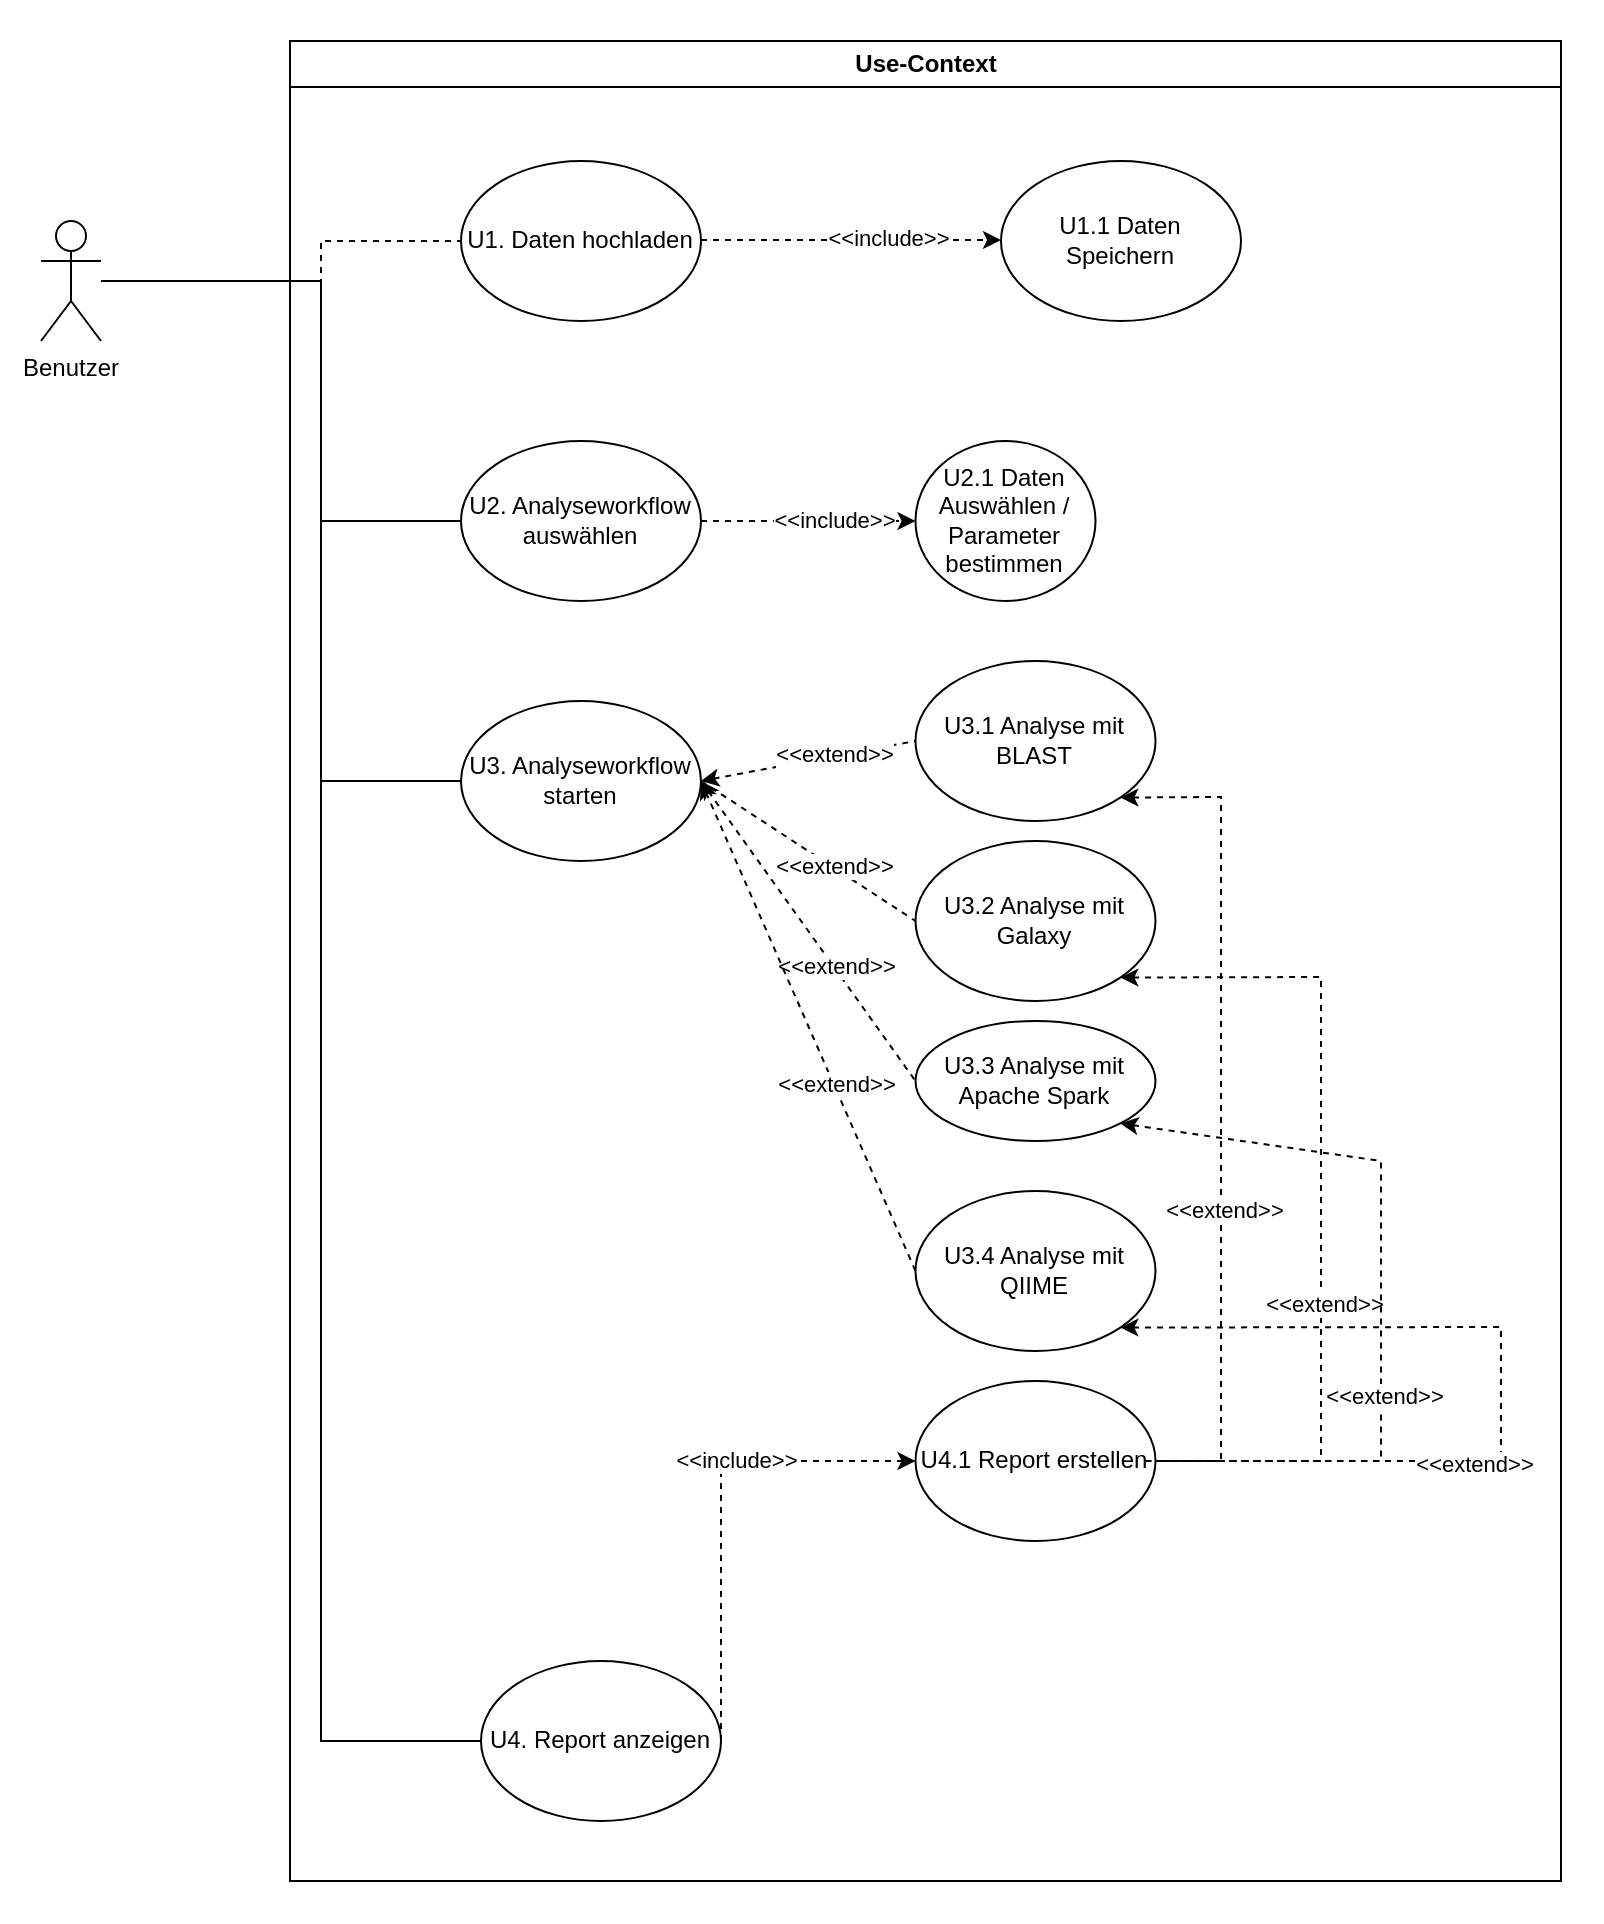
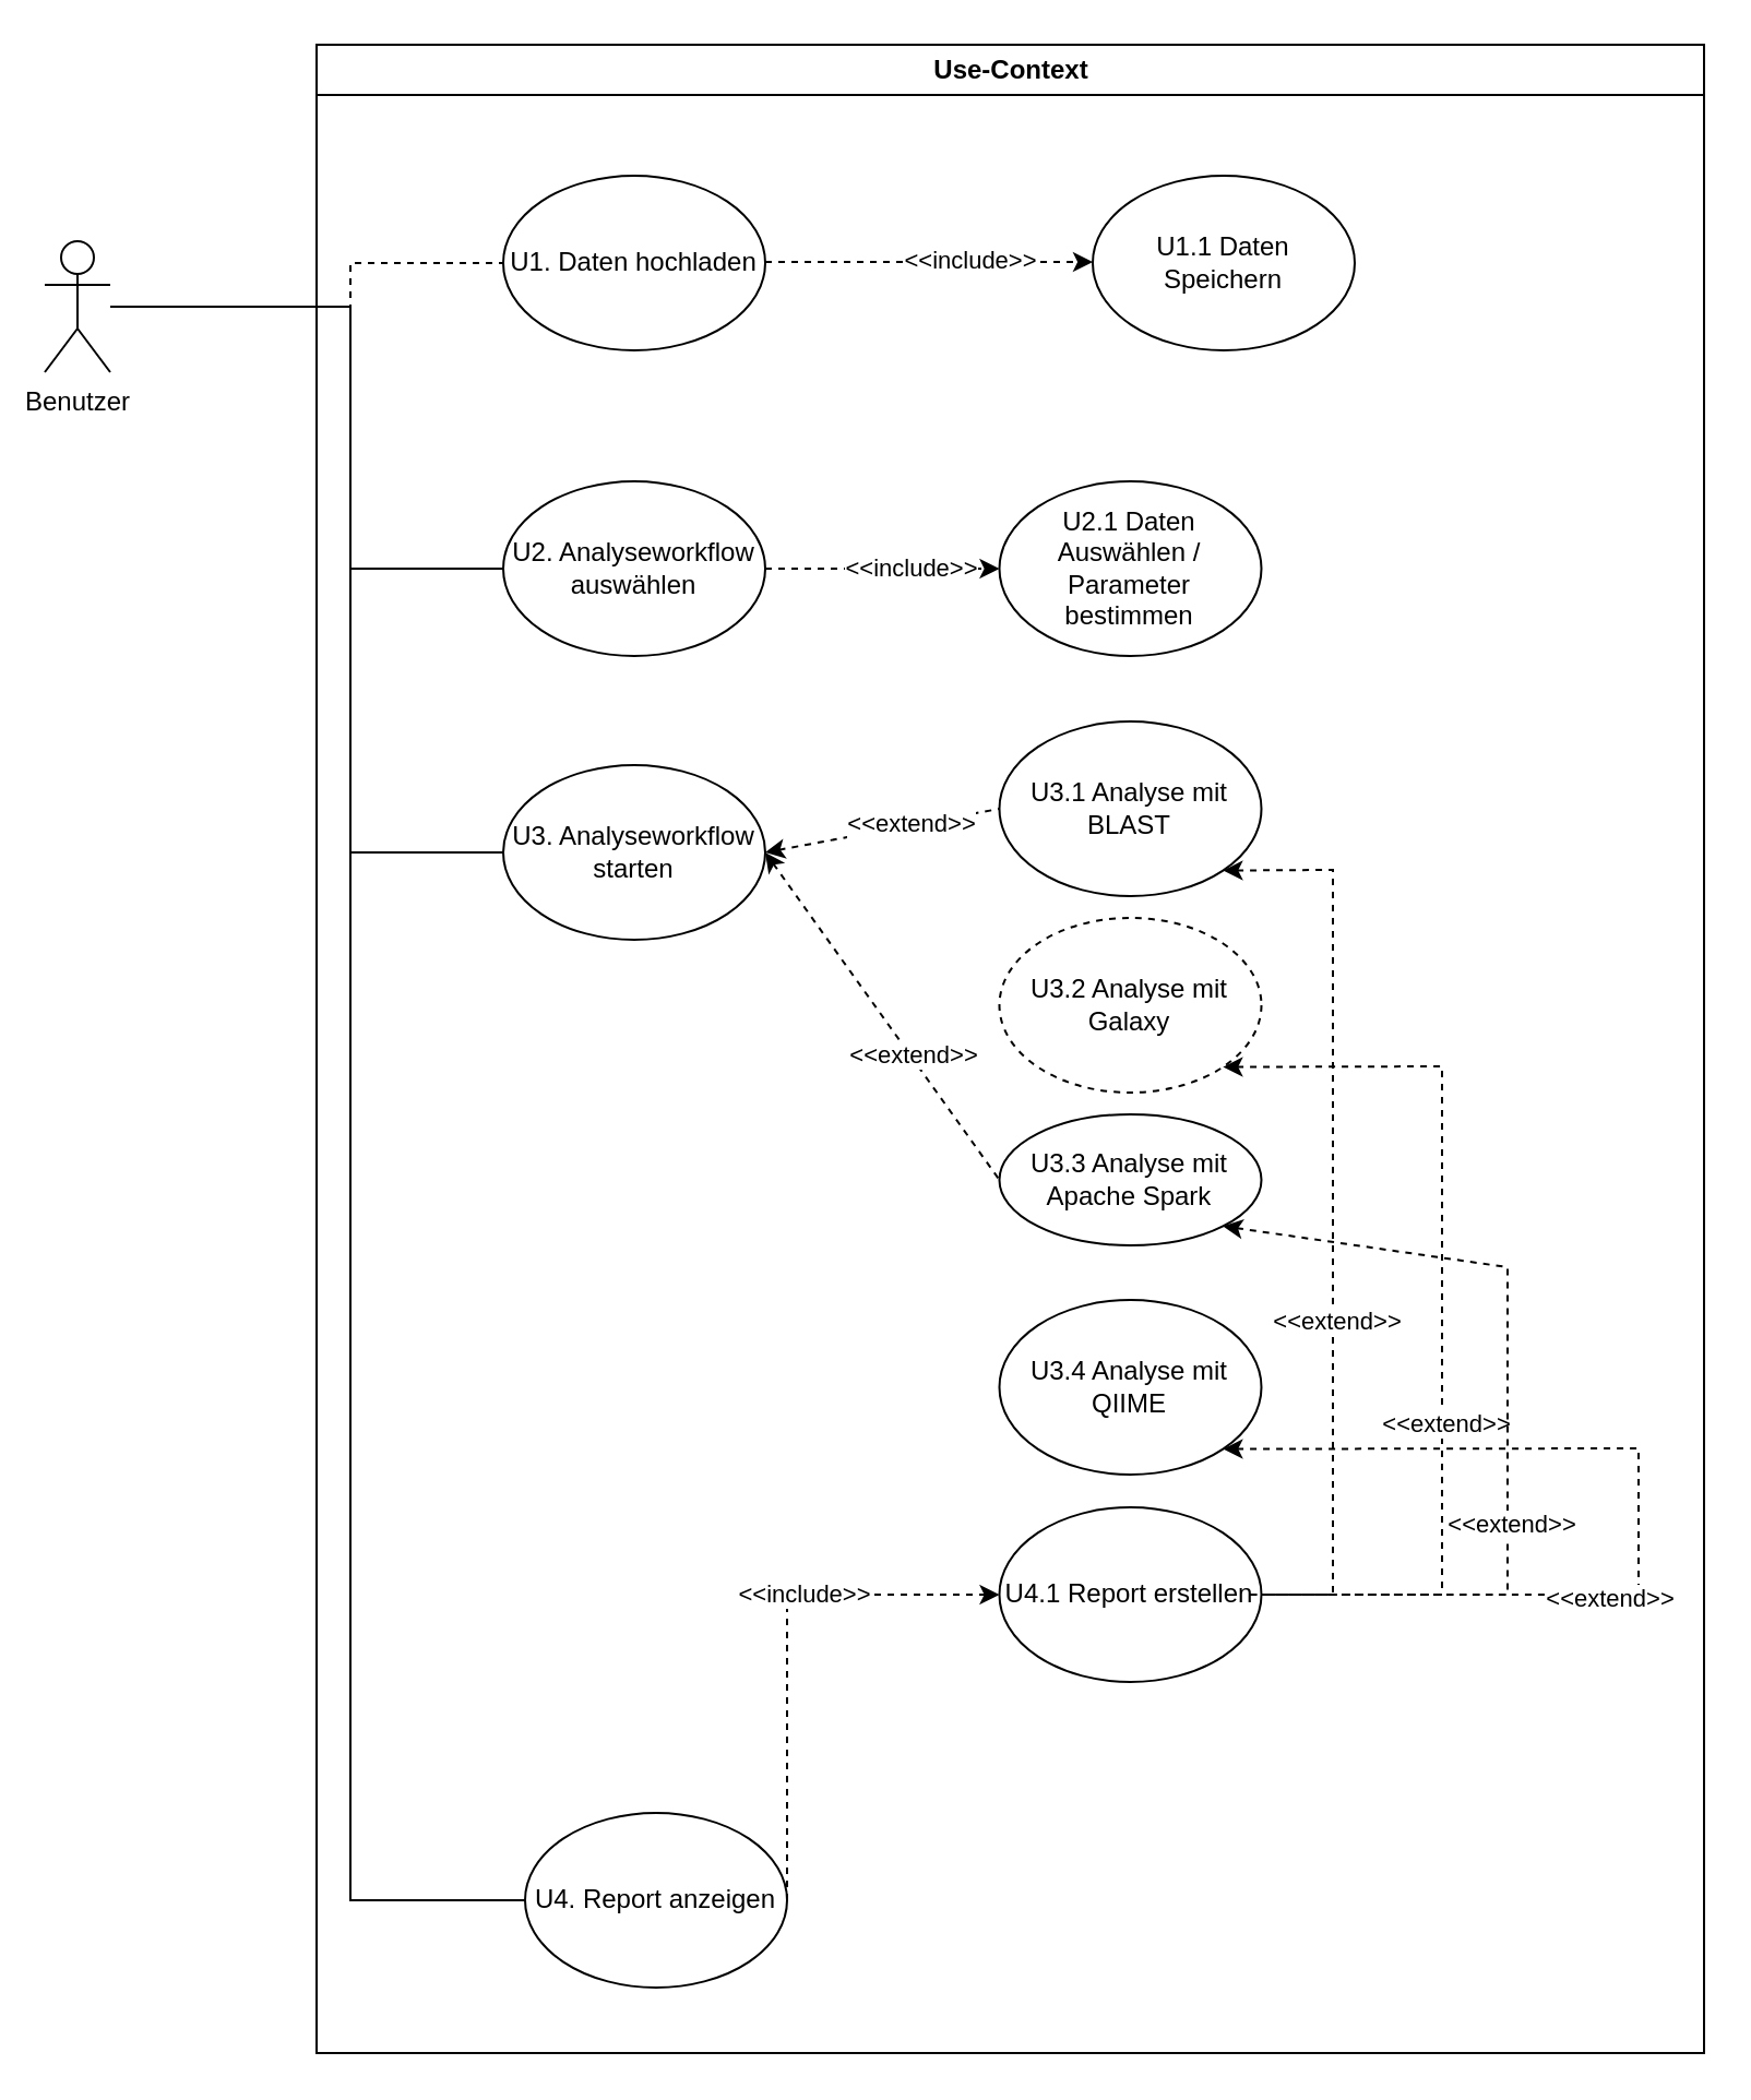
- <mxCell id="7" value="U2.1 Daten Auswählen / Parameter bestimmen" style="ellipse;whiteSpace=wrap;html=1;" parent="2" vertex="1"><mxGeometry x="312.75" y="200" width="90" height="80" as="geometry" /></mxCell>
+ <mxCell id="7" value="U2.1 Daten Auswählen / Parameter bestimmen" style="ellipse;whiteSpace=wrap;html=1;" parent="2" vertex="1"><mxGeometry x="312.75" y="200" width="120" height="80" as="geometry" /></mxCell>
- <mxCell id="19" value="" style="endArrow=none;html=1;rounded=0;exitX=1;exitY=0.5;exitDx=0;exitDy=0;dashed=1;entryX=0;entryY=0.5;entryDx=0;entryDy=0;startArrow=none;startFill=0;endFill=0;" parent="2" source="12" target="10" edge="1"><mxGeometry width="50" height="50" relative="1" as="geometry"><mxPoint x="215.5" y="380" as="sourcePoint" /><mxPoint x="322.75" y="360" as="targetPoint" /></mxGeometry></mxCell>
- <mxCell id="20" value="&amp;lt;&amp;lt;extend&amp;gt;&amp;gt;" style="edgeLabel;html=1;align=center;verticalAlign=middle;resizable=0;points=[];" parent="19" vertex="1" connectable="0"><mxGeometry x="0.24" y="1" relative="1" as="geometry"><mxPoint as="offset" /></mxGeometry></mxCell>
- <mxCell id="10" value="U3.2 Analyse mit Galaxy" style="ellipse;whiteSpace=wrap;html=1;" parent="2" vertex="1"><mxGeometry x="312.75" y="400" width="120" height="80" as="geometry" /></mxCell>
+ <mxCell id="10" value="U3.2 Analyse mit Galaxy" style="ellipse;whiteSpace=wrap;html=1;dashed=1;" parent="2" vertex="1"><mxGeometry x="312.75" y="400" width="120" height="80" as="geometry" /></mxCell>
- <mxCell id="23" value="" style="endArrow=none;html=1;rounded=0;exitX=1;exitY=0.5;exitDx=0;exitDy=0;dashed=1;entryX=0;entryY=0.5;entryDx=0;entryDy=0;endFill=0;startArrow=classic;startFill=1;" parent="2" source="12" target="11" edge="1"><mxGeometry width="50" height="50" relative="1" as="geometry"><mxPoint x="235.5" y="400" as="sourcePoint" /><mxPoint x="342.75" y="380" as="targetPoint" /></mxGeometry></mxCell>
- <mxCell id="24" value="&amp;lt;&amp;lt;extend&amp;gt;&amp;gt;" style="edgeLabel;html=1;align=center;verticalAlign=middle;resizable=0;points=[];" parent="23" vertex="1" connectable="0"><mxGeometry x="0.24" y="1" relative="1" as="geometry"><mxPoint as="offset" /></mxGeometry></mxCell>
